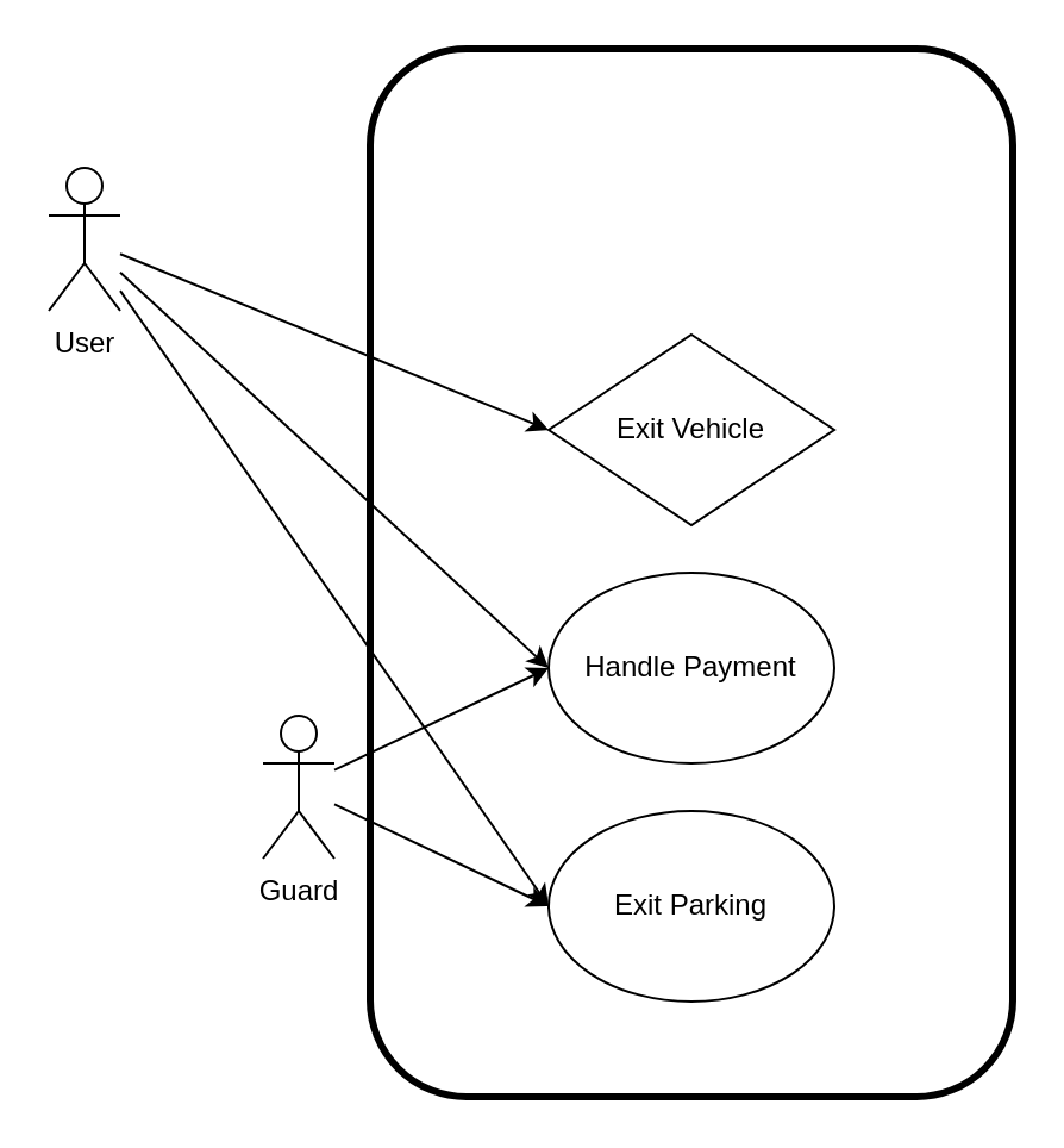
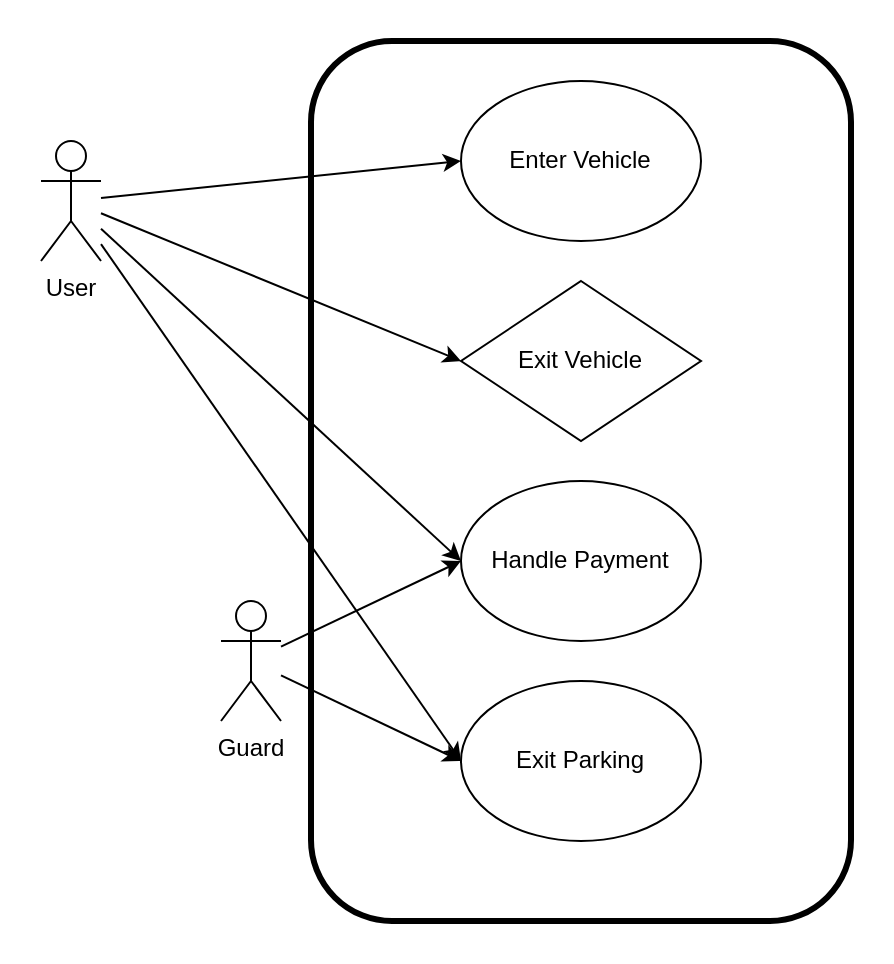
+ <mxCell id="10" value="Enter Vehicle" style="ellipse;whiteSpace=wrap;html=1;" vertex="1" parent="1"><mxGeometry x="230" y="40" width="120" height="80" as="geometry" /></mxCell>
+ <mxCell id="2" style="edgeStyle=none;html=1;entryX=0;entryY=0.5;entryDx=0;entryDy=0;" edge="1" parent="1" source="6" target="10"><mxGeometry relative="1" as="geometry" /></mxCell>
